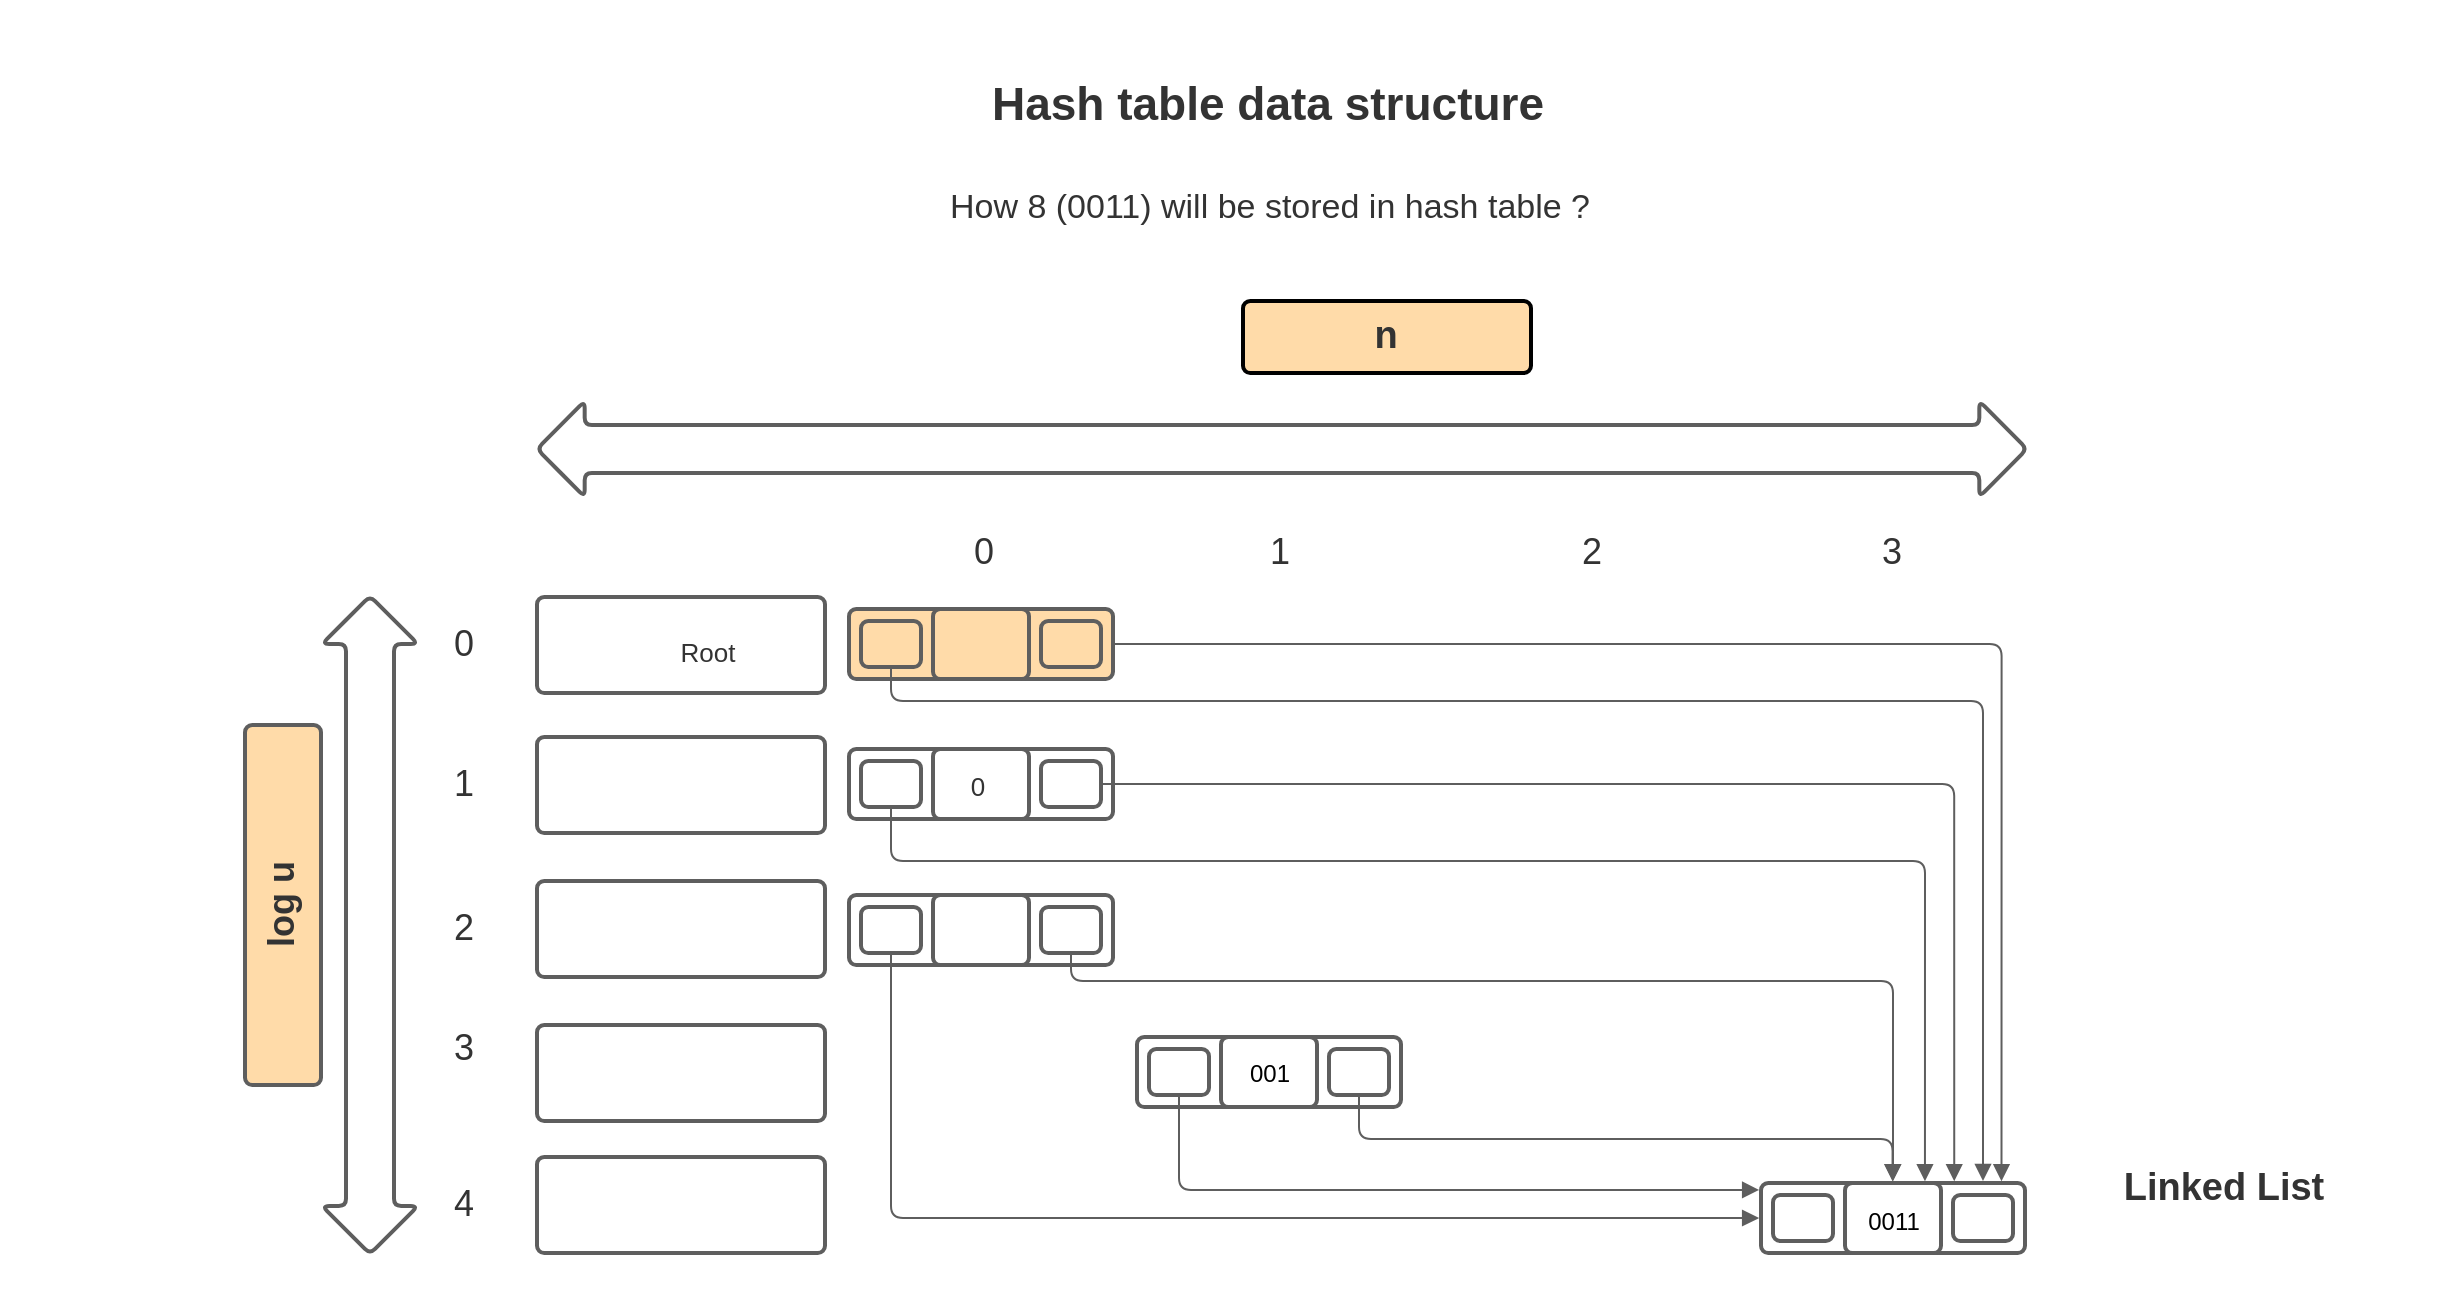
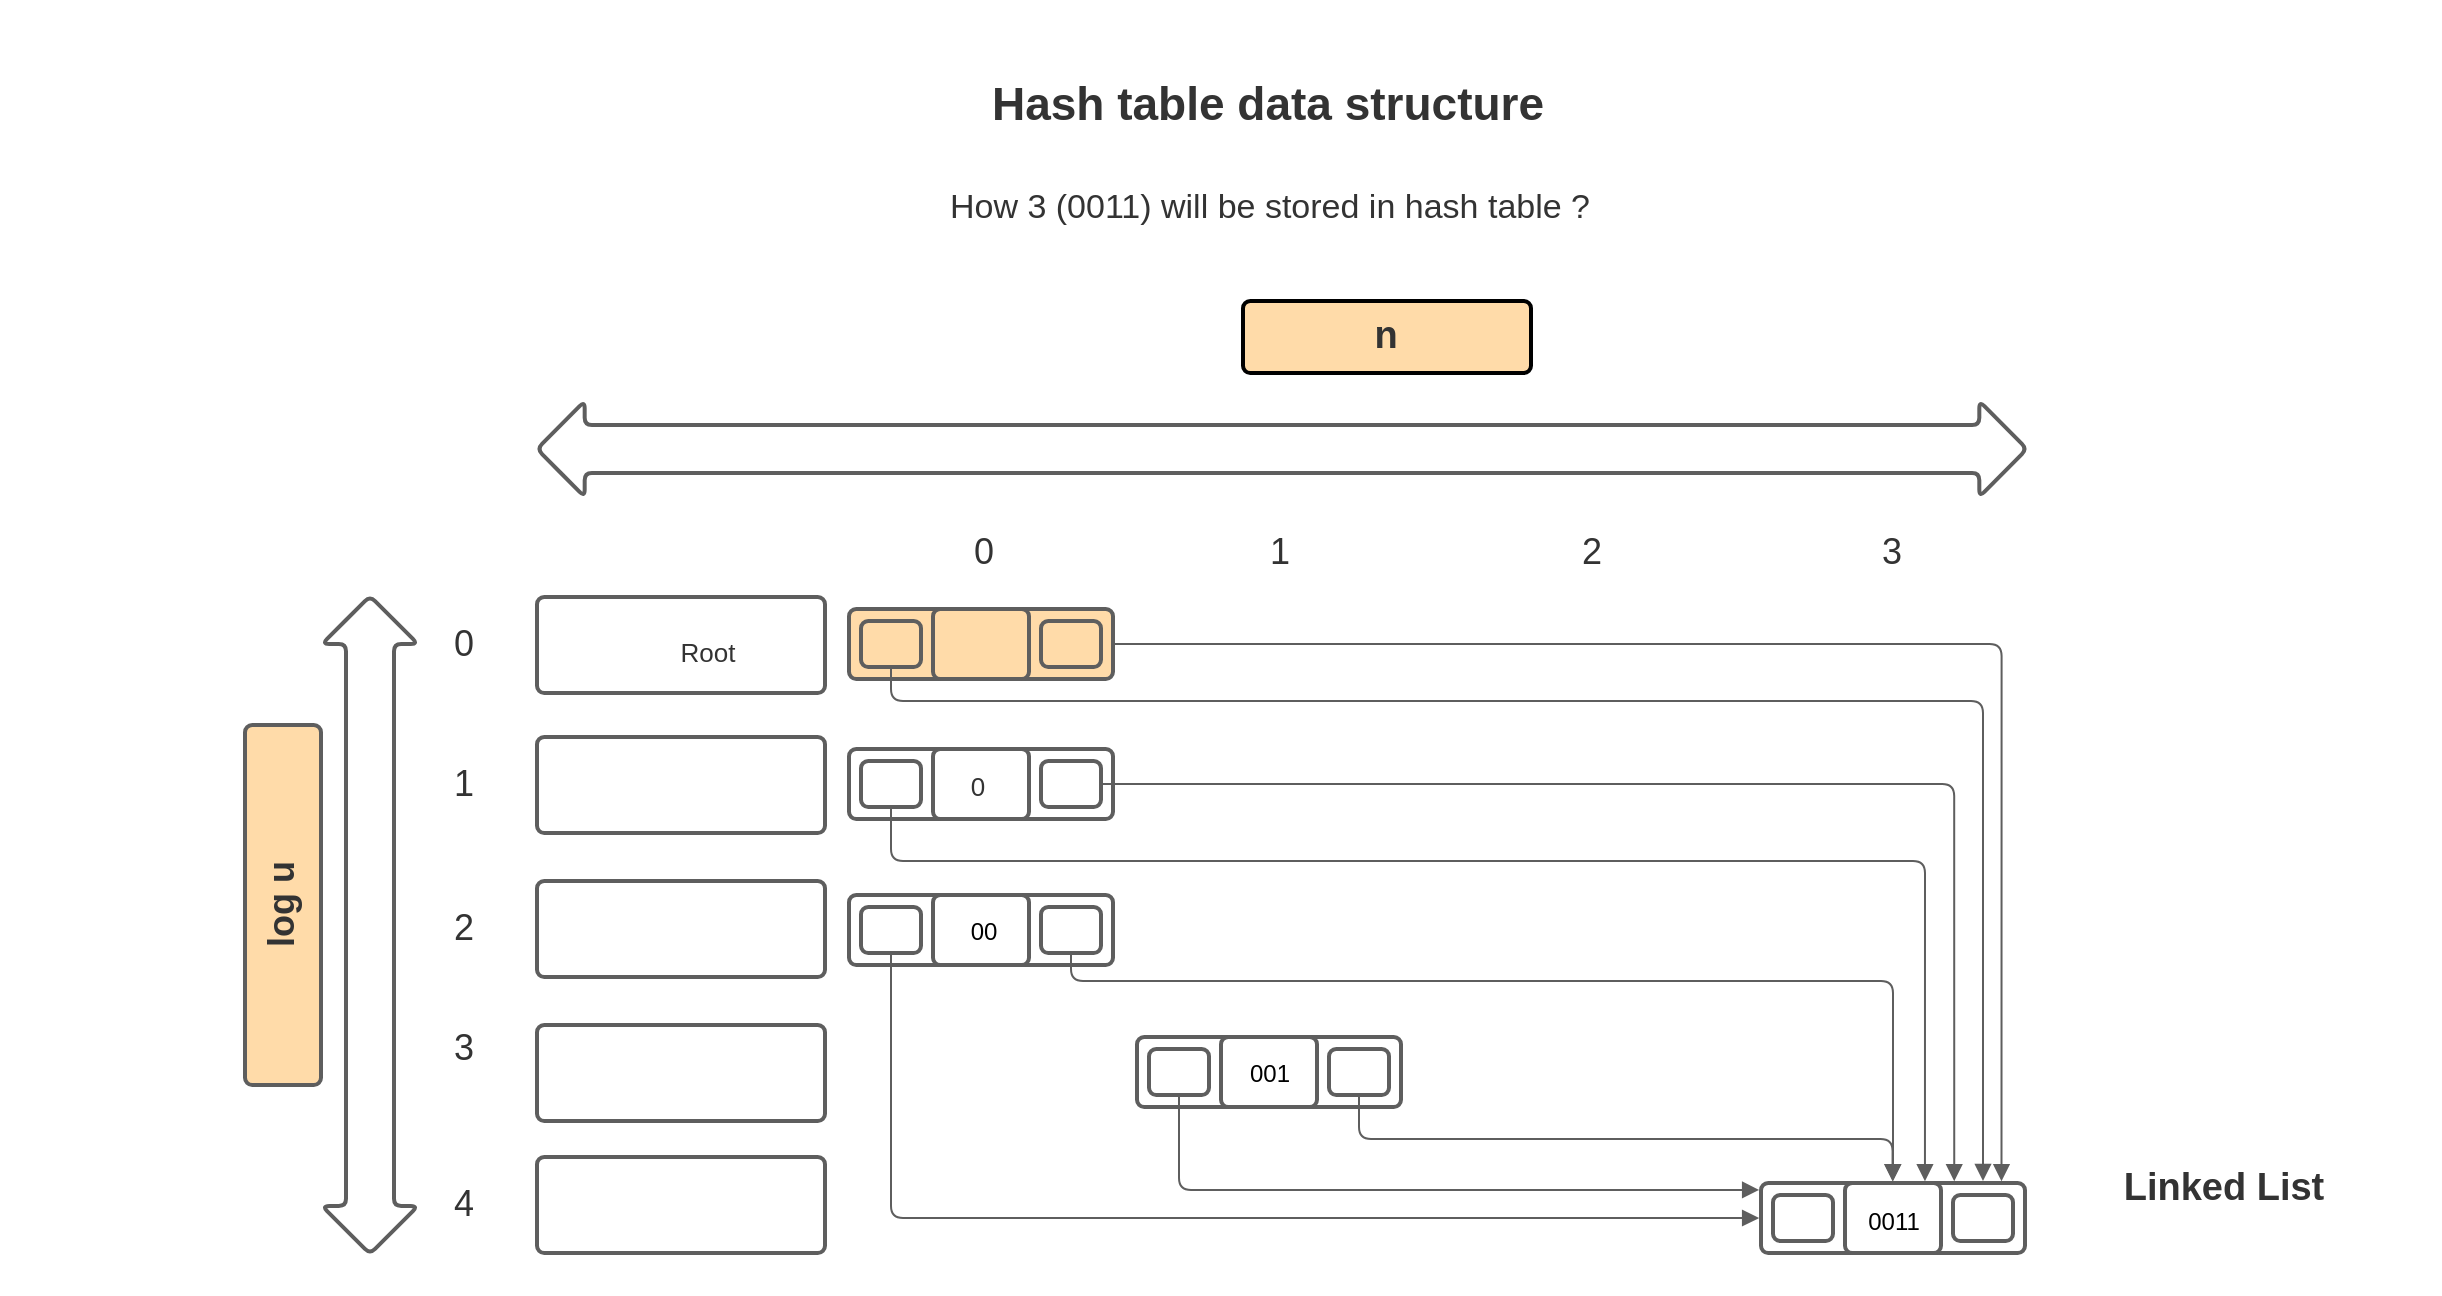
- <mxCell id="3" value="How 8 (0011) will be stored in hash table ?" style="html=1;whiteSpace=wrap;;whiteSpace=wrap;fontSize=17;fontColor=#333333;spacing=3;strokeOpacity=0;fillOpacity=0;rounded=1;absoluteArcSize=1;arcSize=7.2;fillColor=#ffffff;strokeWidth=2;" vertex="1" zOrder="16" parent="1"><mxGeometry x="467" y="80" width="336" height="48" as="geometry" /></mxCell>
+ <mxCell id="3" value="How 3 (0011) will be stored in hash table ?" style="html=1;whiteSpace=wrap;;whiteSpace=wrap;fontSize=17;fontColor=#333333;spacing=3;strokeOpacity=0;fillOpacity=0;rounded=1;absoluteArcSize=1;arcSize=7.2;fillColor=#ffffff;strokeWidth=2;" vertex="1" zOrder="16" parent="1"><mxGeometry x="467" y="80" width="336" height="48" as="geometry" /></mxCell>
+ <mxCell id="37" value="00" style="html=1;whiteSpace=wrap;;whiteSpace=wrap;fontSize=12;fontColor=#000000;spacing=3;strokeOpacity=0;fillOpacity=0;rounded=1;absoluteArcSize=1;arcSize=7.2;fillColor=#ffffff;strokeWidth=2;" vertex="1" zOrder="57" parent="1"><mxGeometry x="477" y="454" width="30" height="23" as="geometry" /></mxCell>
